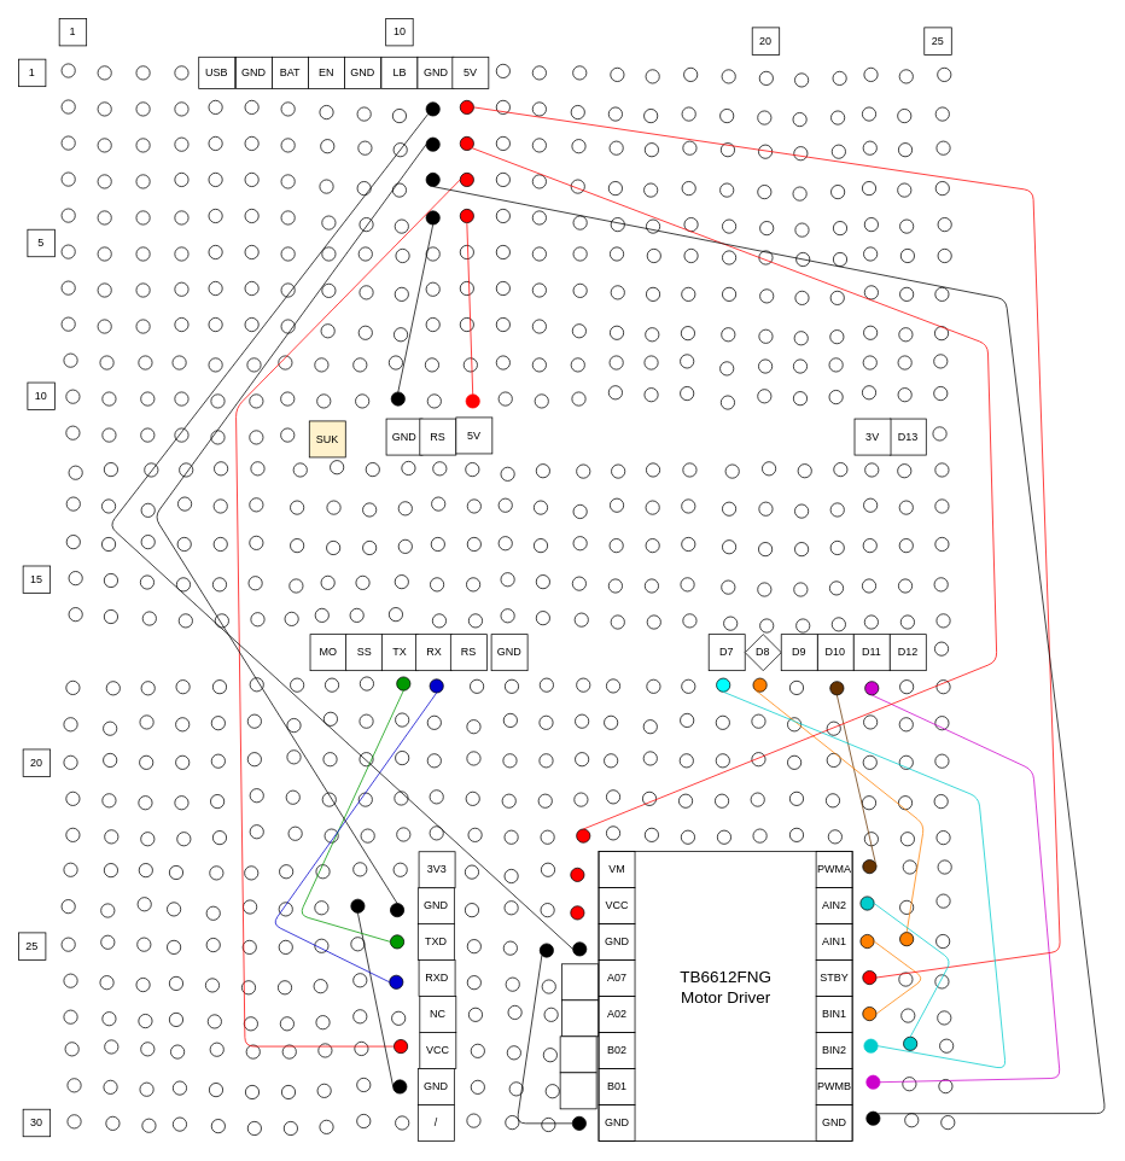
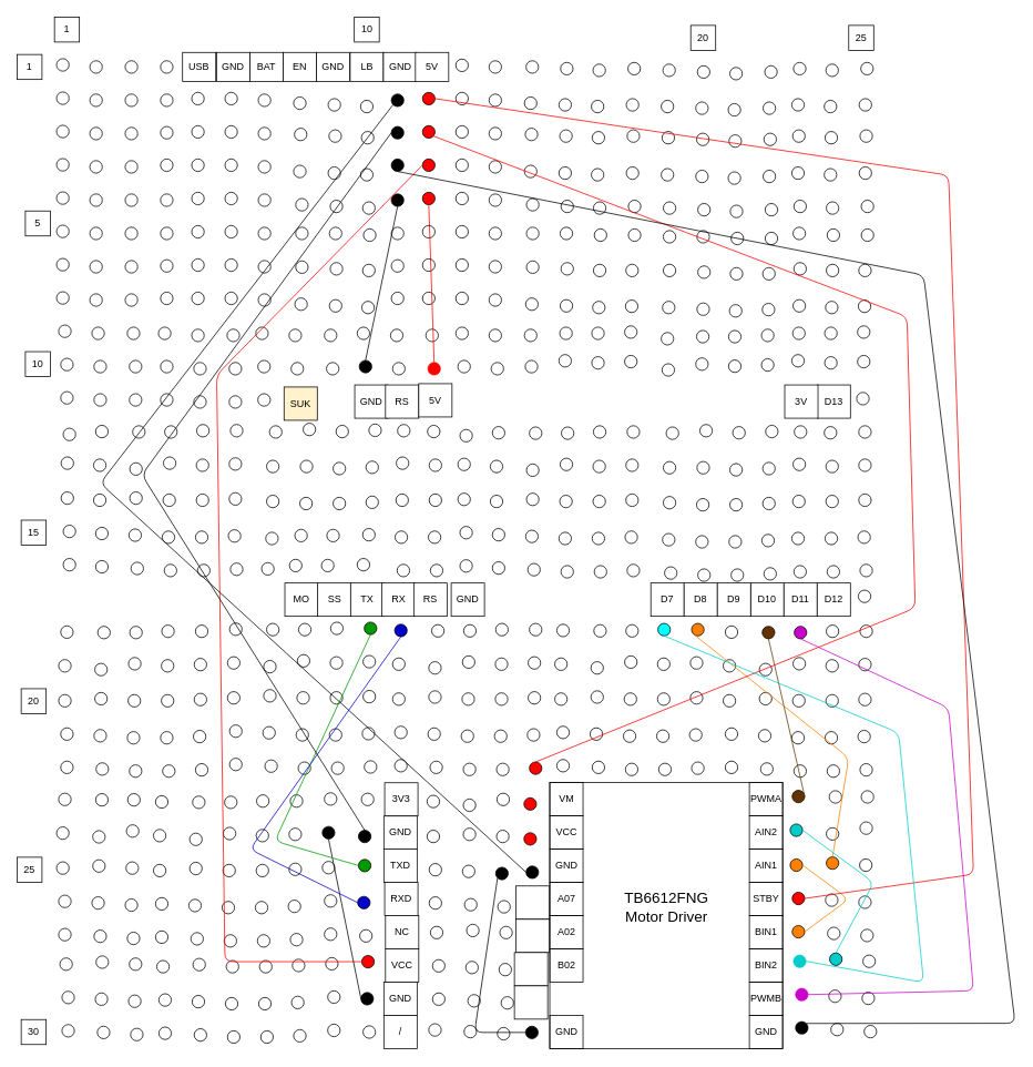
- <mxCell id="116" value="D8" style="rhombus;whiteSpace=wrap;html=1;" parent="1" vertex="1"><mxGeometry x="822" y="700" width="40" height="40" as="geometry" /></mxCell>
+ <mxCell id="116" value="D8" style="rounded=0;whiteSpace=wrap;html=1;" parent="1" vertex="1"><mxGeometry x="822" y="700" width="40" height="40" as="geometry" /></mxCell>
- <mxCell id="11" value="B01" style="text;html=1;strokeColor=#000000;fillColor=none;align=center;verticalAlign=middle;whiteSpace=wrap;rounded=0;" parent="2" vertex="1"><mxGeometry y="240" width="40" height="40" as="geometry" /></mxCell>
